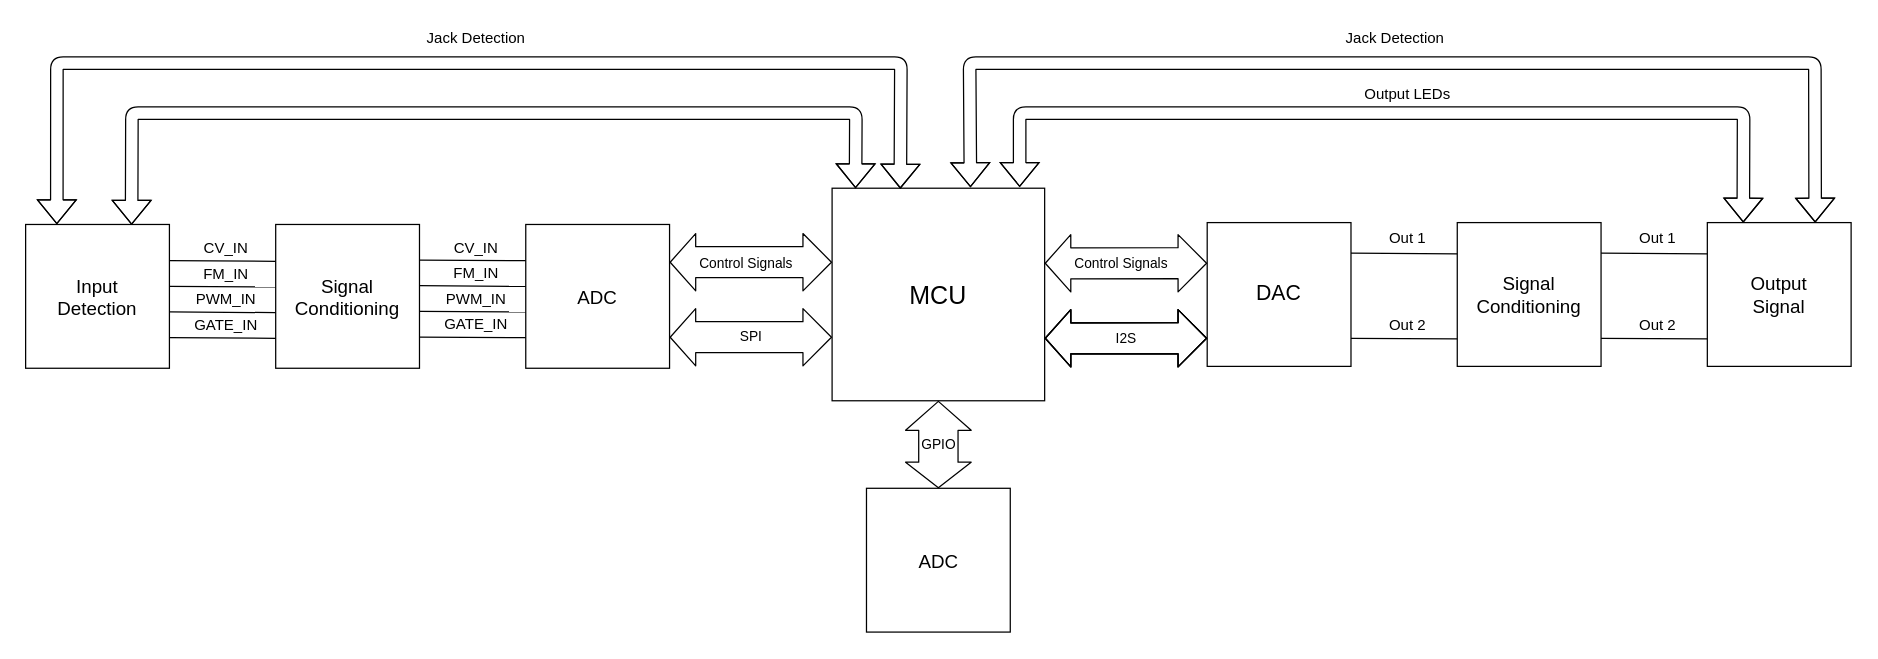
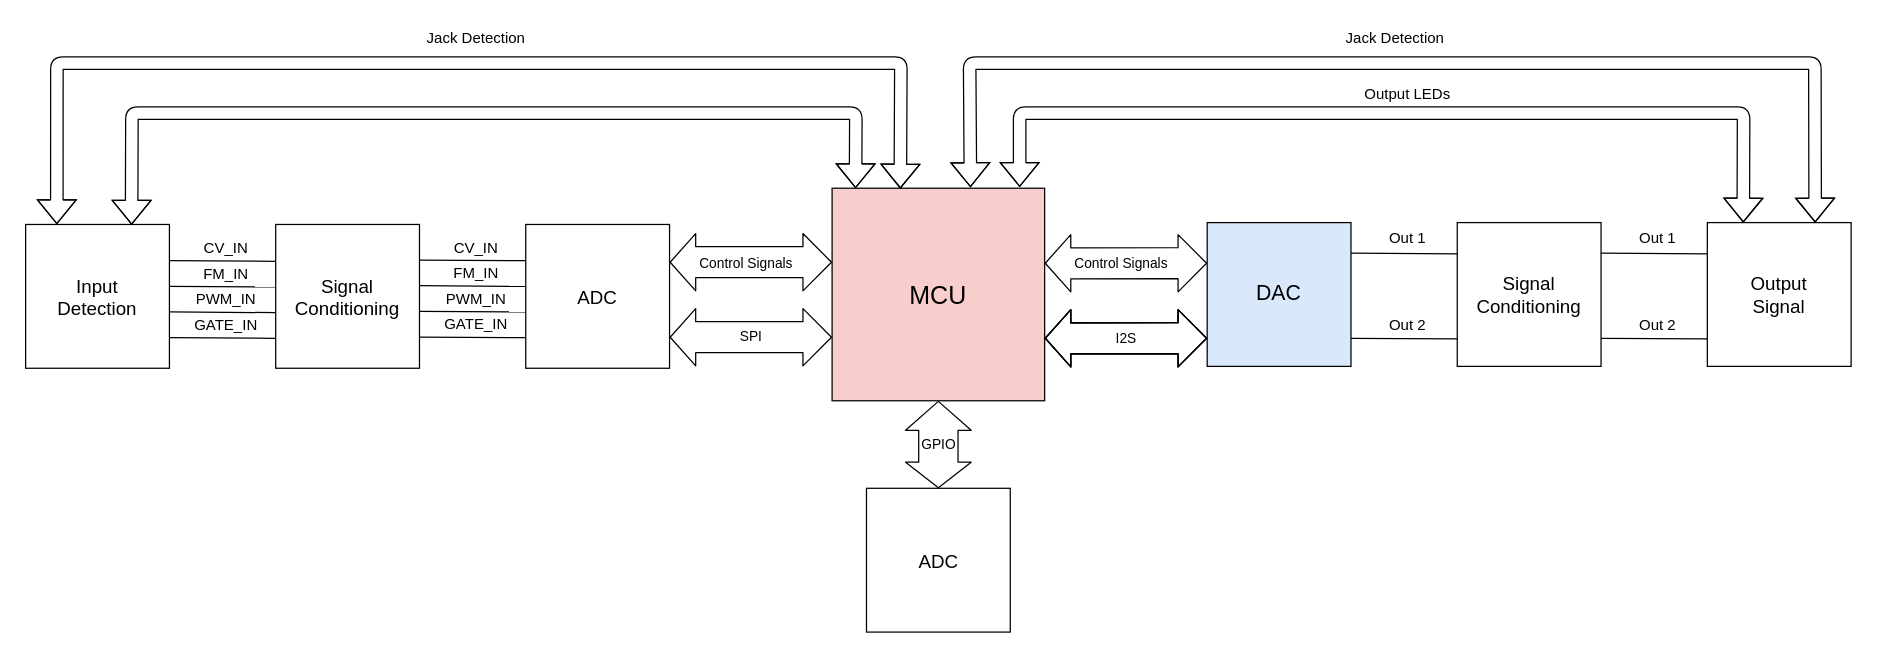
- <mxCell id="2" value="&lt;font style=&quot;font-size: 20px&quot;&gt;MCU&lt;/font&gt;" style="whiteSpace=wrap;html=1;aspect=fixed;" vertex="1" parent="1"><mxGeometry x="665" y="150" width="170" height="170" as="geometry" /></mxCell>
+ <mxCell id="2" value="&lt;font style=&quot;font-size: 20px&quot;&gt;MCU&lt;/font&gt;" style="whiteSpace=wrap;html=1;aspect=fixed;fillColor=#f8cecc;" vertex="1" parent="1"><mxGeometry x="665" y="150" width="170" height="170" as="geometry" /></mxCell>
- <mxCell id="3" value="&lt;font style=&quot;font-size: 17px&quot;&gt;DAC&lt;/font&gt;" style="whiteSpace=wrap;html=1;aspect=fixed;" vertex="1" parent="1"><mxGeometry x="965" y="177.5" width="115" height="115" as="geometry" /></mxCell>
+ <mxCell id="3" value="&lt;font style=&quot;font-size: 17px&quot;&gt;DAC&lt;/font&gt;" style="whiteSpace=wrap;html=1;aspect=fixed;fillColor=#dae8fc;" vertex="1" parent="1"><mxGeometry x="965" y="177.5" width="115" height="115" as="geometry" /></mxCell>
